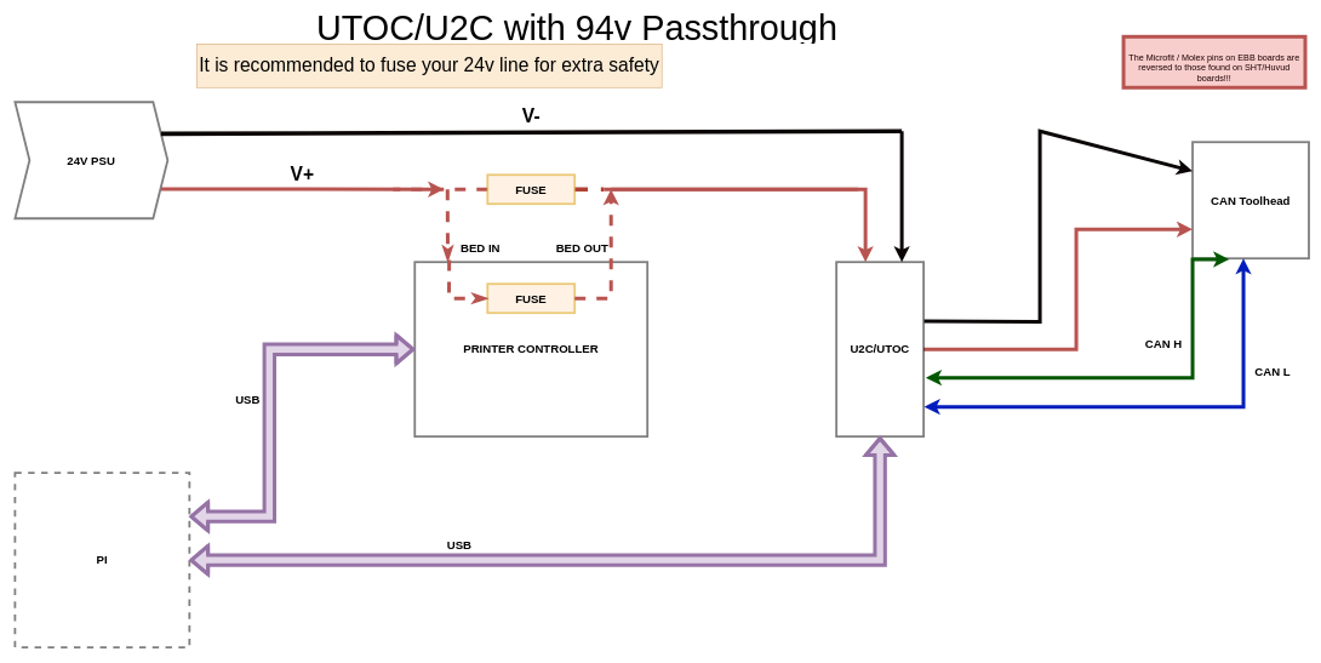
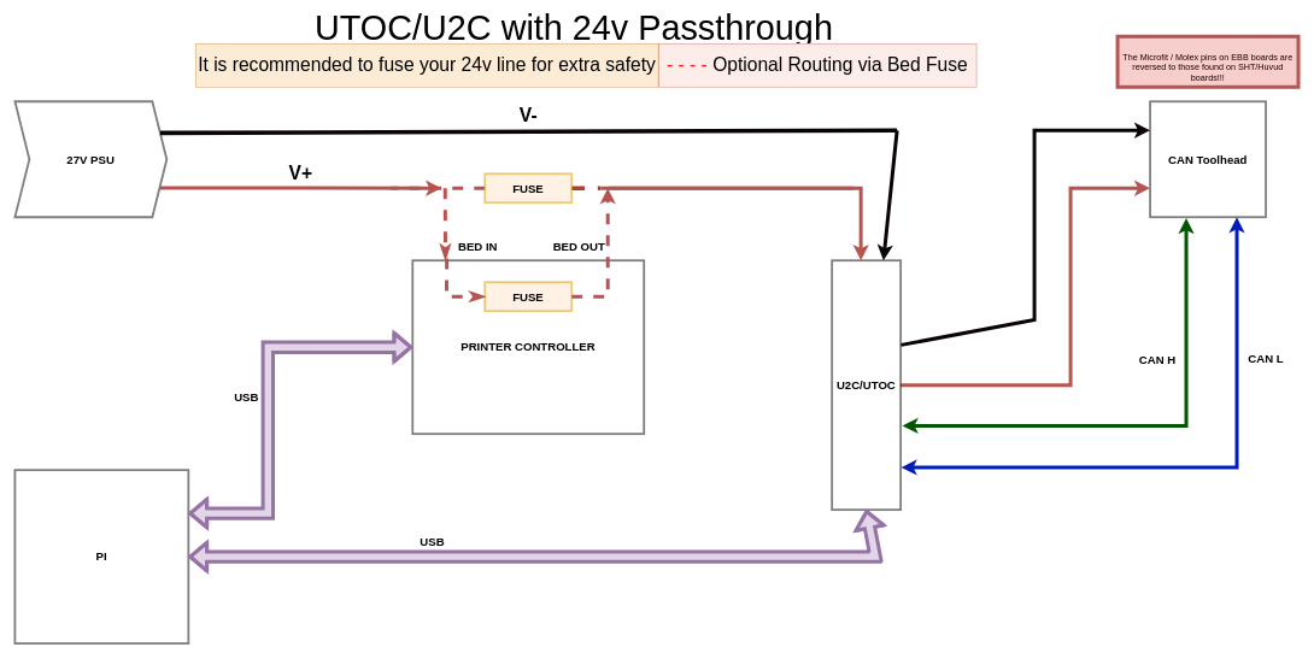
- <mxCell id="26" value="UTOC/U2C with 94v Passthrough" style="text;html=1;strokeColor=none;fillColor=none;spacing=5;spacingTop=-20;whiteSpace=wrap;overflow=hidden;rounded=0;glass=0;labelBorderColor=none;sketch=0;fontSize=48;fontColor=none;opacity=50;" parent="1" vertex="1"><mxGeometry x="430" y="20" width="750" height="40" as="geometry" /></mxCell>
+ <mxCell id="26" value="UTOC/U2C with 24v Passthrough" style="text;html=1;strokeColor=none;fillColor=none;spacing=5;spacingTop=-20;whiteSpace=wrap;overflow=hidden;rounded=0;glass=0;labelBorderColor=none;sketch=0;fontSize=48;fontColor=none;opacity=50;" parent="1" vertex="1"><mxGeometry x="430" y="20" width="750" height="40" as="geometry" /></mxCell>
+ <mxCell id="27" value="&lt;font color=&quot;#FF1414&quot;&gt;- - - - &lt;/font&gt;Optional Routing via Bed Fuse" style="text;html=1;strokeColor=#ae4132;fillColor=#fad9d5;align=center;verticalAlign=middle;whiteSpace=wrap;rounded=0;glass=0;labelBorderColor=none;sketch=0;fontSize=26;opacity=50;fontStyle=0" parent="1" vertex="1"><mxGeometry x="910" y="60" width="440" height="60" as="geometry" /></mxCell>
- <mxCell id="5" value="24V PSU" style="shape=step;perimeter=stepPerimeter;whiteSpace=wrap;html=1;fixedSize=1;rounded=0;glass=0;labelBorderColor=none;sketch=0;fontSize=16;fontColor=none;strokeColor=default;strokeWidth=3;fillColor=none;opacity=50;fontStyle=1" parent="1" vertex="1"><mxGeometry x="20" y="140" width="210" height="160" as="geometry" /></mxCell>
+ <mxCell id="5" value="27V PSU" style="shape=step;perimeter=stepPerimeter;whiteSpace=wrap;html=1;fixedSize=1;rounded=0;glass=0;labelBorderColor=none;sketch=0;fontSize=16;fontColor=none;strokeColor=default;strokeWidth=3;fillColor=none;opacity=50;fontStyle=1" parent="1" vertex="1"><mxGeometry x="20" y="140" width="210" height="160" as="geometry" /></mxCell>
- <mxCell id="4" value="CAN Toolhead" style="whiteSpace=wrap;html=1;aspect=fixed;rounded=0;glass=0;labelBorderColor=none;sketch=0;fontSize=16;fontColor=none;strokeColor=default;strokeWidth=3;fillColor=none;opacity=50;fontStyle=1" parent="1" vertex="1"><mxGeometry x="1640" y="195" width="160" height="160" as="geometry" /></mxCell>
+ <mxCell id="4" value="CAN Toolhead" style="whiteSpace=wrap;html=1;aspect=fixed;rounded=0;glass=0;labelBorderColor=none;sketch=0;fontSize=16;fontColor=none;strokeColor=default;strokeWidth=3;fillColor=none;opacity=50;fontStyle=1" parent="1" vertex="1"><mxGeometry x="1590" y="140" width="160" height="160" as="geometry" /></mxCell>
- <mxCell id="14" value="U2C/UTOC" style="rounded=0;whiteSpace=wrap;html=1;glass=0;labelBorderColor=none;sketch=0;fontSize=16;fontColor=none;strokeColor=default;strokeWidth=3;fillColor=none;opacity=50;fontStyle=1" parent="1" vertex="1"><mxGeometry x="1150" y="360" width="120" height="240" as="geometry" /></mxCell>
+ <mxCell id="14" value="U2C/UTOC" style="rounded=0;whiteSpace=wrap;html=1;glass=0;labelBorderColor=none;sketch=0;fontSize=16;fontColor=none;strokeColor=default;strokeWidth=3;fillColor=none;opacity=50;fontStyle=1" parent="1" vertex="1"><mxGeometry x="1150" y="360" width="95" height="345" as="geometry" /></mxCell>
- <mxCell id="18" value="PI" style="rounded=0;whiteSpace=wrap;html=1;glass=0;labelBorderColor=none;sketch=0;fontSize=16;fontColor=none;strokeColor=default;strokeWidth=3;fillColor=none;opacity=50;fontStyle=1;dashed=1;" parent="1" vertex="1"><mxGeometry x="20" y="650" width="240" height="240" as="geometry" /></mxCell>
+ <mxCell id="18" value="PI" style="rounded=0;whiteSpace=wrap;html=1;glass=0;labelBorderColor=none;sketch=0;fontSize=16;fontColor=none;strokeColor=default;strokeWidth=3;fillColor=none;opacity=50;fontStyle=1" parent="1" vertex="1"><mxGeometry x="20" y="650" width="240" height="240" as="geometry" /></mxCell>
